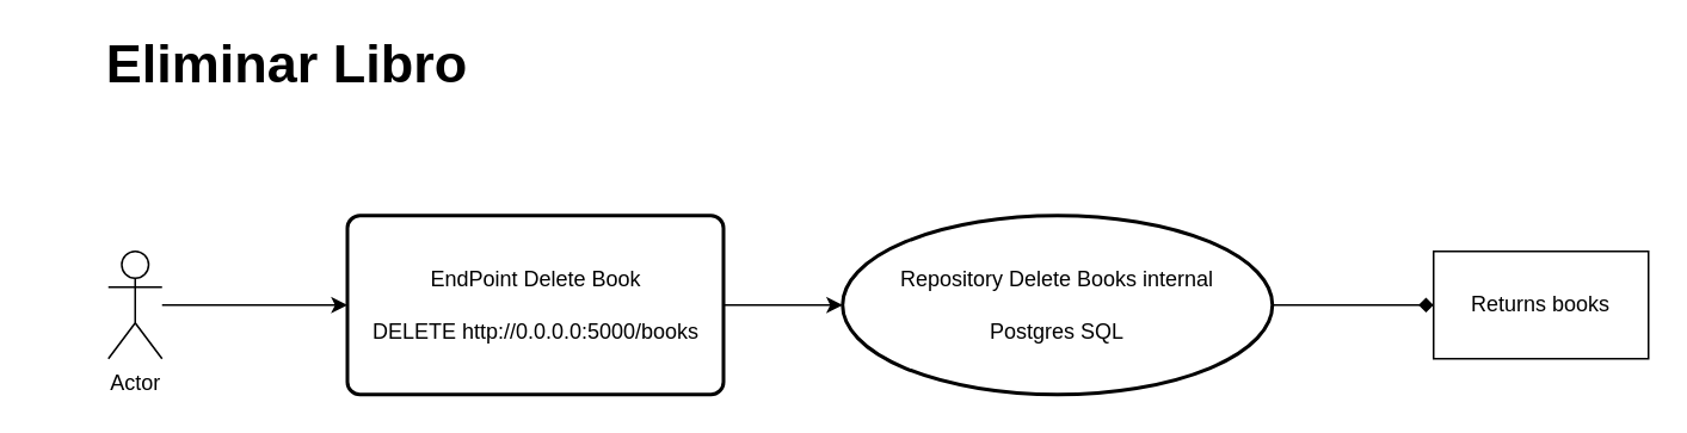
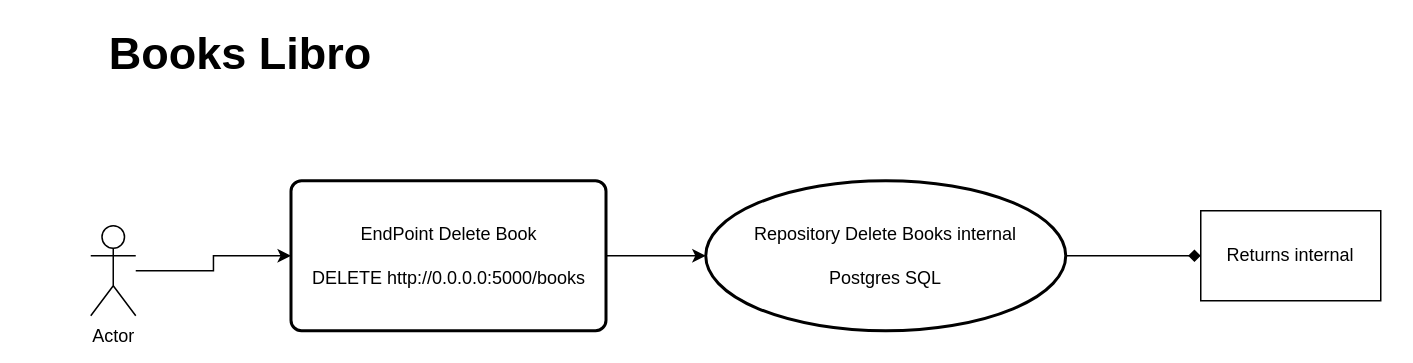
- <mxCell id="9" value="&lt;font style=&quot;font-size: 30px&quot;&gt;&lt;b&gt;Eliminar Libro&lt;/b&gt;&lt;/font&gt;" style="text;html=1;strokeColor=none;fillColor=none;align=center;verticalAlign=middle;whiteSpace=wrap;rounded=0;fontSize=25;" vertex="1" parent="1"><mxGeometry x="20" y="20" width="280" height="30" as="geometry" /></mxCell>
+ <mxCell id="9" value="&lt;font style=&quot;font-size: 30px&quot;&gt;&lt;b&gt;Books Libro&lt;/b&gt;&lt;/font&gt;" style="text;html=1;strokeColor=none;fillColor=none;align=center;verticalAlign=middle;whiteSpace=wrap;rounded=0;fontSize=25;" vertex="1" parent="1"><mxGeometry x="20" y="20" width="280" height="30" as="geometry" /></mxCell>
- <mxCell id="3" value="Actor" style="shape=umlActor;verticalLabelPosition=bottom;verticalAlign=top;html=1;outlineConnect=0;" vertex="1" parent="1"><mxGeometry x="60" y="140" width="30" height="60" as="geometry" /></mxCell>
+ <mxCell id="3" value="Actor" style="shape=umlActor;verticalLabelPosition=bottom;verticalAlign=top;html=1;outlineConnect=0;" vertex="1" parent="1"><mxGeometry x="60" y="150" width="30" height="60" as="geometry" /></mxCell>
- <mxCell id="8" value="Returns books" style="whiteSpace=wrap;html=1;" vertex="1" parent="1"><mxGeometry x="800" y="140" width="120" height="60" as="geometry" /></mxCell>
+ <mxCell id="8" value="Returns internal" style="whiteSpace=wrap;html=1;" vertex="1" parent="1"><mxGeometry x="800" y="140" width="120" height="60" as="geometry" /></mxCell>
